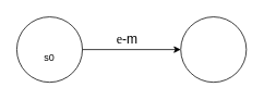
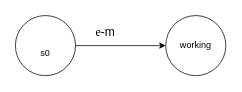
- <mxCell id="7" value="&lt;p class=&quot;MsoNormal&quot;&gt;&lt;span style=&quot;font-size: 12.0pt ; line-height: 107% ; font-family: &amp;quot;symbol&amp;quot;&quot;&gt;&lt;span&gt;e&lt;/span&gt;&lt;/span&gt;&lt;span style=&quot;font-size: 12.0pt ; line-height: 107%&quot;&gt;-m&lt;/span&gt;&lt;/p&gt;" style="text;whiteSpace=wrap;html=1;" vertex="1" parent="1"><mxGeometry x="140" y="20" width="50" height="60" as="geometry" /></mxCell>
+ <mxCell id="7" value="&lt;p class=&quot;MsoNormal&quot;&gt;&lt;span style=&quot;font-size: 12.0pt ; line-height: 107% ; font-family: &amp;quot;symbol&amp;quot;&quot;&gt;&lt;span&gt;e&lt;/span&gt;&lt;/span&gt;&lt;span style=&quot;font-size: 12.0pt ; line-height: 107%&quot;&gt;-m&lt;/span&gt;&lt;/p&gt;" style="text;whiteSpace=wrap;html=1;" vertex="1" parent="1"><mxGeometry x="125" y="15" width="50" height="60" as="geometry" /></mxCell>
+ <mxCell id="5" value="working" style="text;html=1;strokeColor=none;fillColor=none;align=center;verticalAlign=middle;whiteSpace=wrap;rounded=0;" vertex="1" parent="1"><mxGeometry x="240" y="50" width="40" height="20" as="geometry" /></mxCell>
